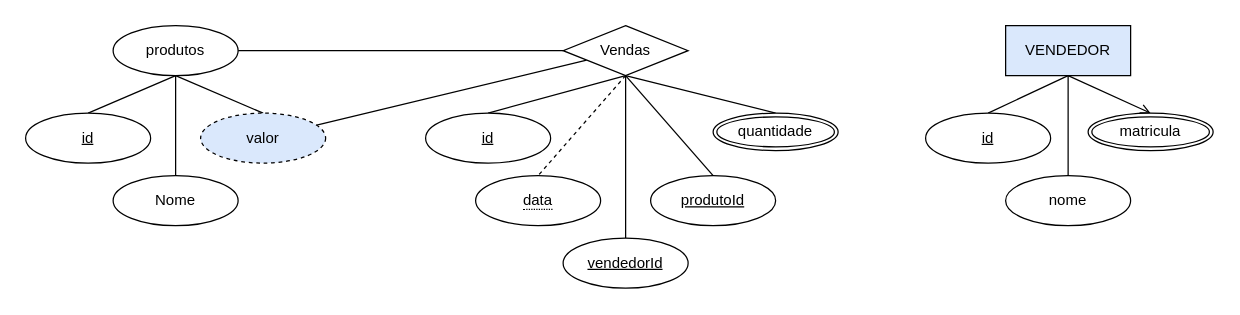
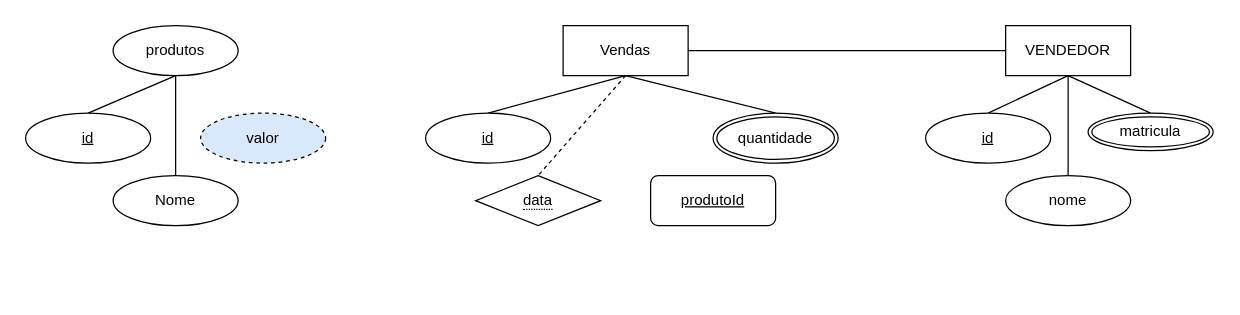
- <mxCell id="12" style="rounded=0;orthogonalLoop=1;jettySize=auto;html=1;entryX=0;entryY=0.5;entryDx=0;entryDy=0;endArrow=none;endFill=0;" edge="1" parent="1" source="13" target="23"><mxGeometry relative="1" as="geometry" /></mxCell>
- <mxCell id="23" value="Vendas" style="rhombus;whiteSpace=wrap;html=1;align=center;" parent="1" vertex="1"><mxGeometry x="450" y="20" width="100" height="40" as="geometry" /></mxCell>
+ <mxCell id="23" value="Vendas" style="whiteSpace=wrap;html=1;align=center;" parent="1" vertex="1"><mxGeometry x="450" y="20" width="100" height="40" as="geometry" /></mxCell>
- <mxCell id="5" value="VENDEDOR" style="whiteSpace=wrap;html=1;align=center;fillColor=#dae8fc;" parent="1" vertex="1"><mxGeometry x="804" y="20" width="100" height="40" as="geometry" /></mxCell>
+ <mxCell id="5" value="VENDEDOR" style="whiteSpace=wrap;html=1;align=center;" parent="1" vertex="1"><mxGeometry x="804" y="20" width="100" height="40" as="geometry" /></mxCell>
- <mxCell id="22" style="rounded=0;orthogonalLoop=1;jettySize=auto;html=1;endArrow=none;endFill=0;" edge="1" parent="1" source="23" target="16"><mxGeometry relative="1" as="geometry" /></mxCell>
+ <mxCell id="22" style="rounded=0;orthogonalLoop=1;jettySize=auto;html=1;entryX=0;entryY=0.5;entryDx=0;entryDy=0;endArrow=none;endFill=0;" edge="1" parent="1" source="23" target="5"><mxGeometry relative="1" as="geometry" /></mxCell>
- <mxCell id="10" style="rounded=0;orthogonalLoop=1;jettySize=auto;html=1;exitX=0.5;exitY=1;exitDx=0;exitDy=0;entryX=0.5;entryY=0;entryDx=0;entryDy=0;endArrow=none;endFill=0;" parent="1" source="13" target="16" edge="1"><mxGeometry relative="1" as="geometry" /></mxCell>
- <mxCell id="3" style="rounded=0;orthogonalLoop=1;jettySize=auto;html=1;exitX=0.5;exitY=1;exitDx=0;exitDy=0;entryX=0.5;entryY=0;entryDx=0;entryDy=0;endArrow=open;endFill=0;" parent="1" source="5" target="8" edge="1"><mxGeometry relative="1" as="geometry" /></mxCell>
+ <mxCell id="3" style="rounded=0;orthogonalLoop=1;jettySize=auto;html=1;exitX=0.5;exitY=1;exitDx=0;exitDy=0;entryX=0.5;entryY=0;entryDx=0;entryDy=0;endArrow=none;endFill=0;" parent="1" source="5" target="8" edge="1"><mxGeometry relative="1" as="geometry" /></mxCell>
- <mxCell id="18" style="rounded=0;orthogonalLoop=1;jettySize=auto;html=1;exitX=0.5;exitY=1;exitDx=0;exitDy=0;entryX=0.5;entryY=0;entryDx=0;entryDy=0;endArrow=none;endFill=0;" parent="1" source="23" target="27" edge="1"><mxGeometry relative="1" as="geometry" /></mxCell>
- <mxCell id="26" value="quantidade" style="ellipse;shape=doubleEllipse;margin=3;whiteSpace=wrap;html=1;align=center;" parent="1" vertex="1"><mxGeometry x="570" y="90" width="100" height="30" as="geometry" /></mxCell>
+ <mxCell id="26" value="quantidade" style="ellipse;shape=doubleEllipse;margin=3;whiteSpace=wrap;html=1;align=center;" parent="1" vertex="1"><mxGeometry x="570" y="90" width="100" height="40" as="geometry" /></mxCell>
- <mxCell id="17" style="rounded=0;orthogonalLoop=1;jettySize=auto;html=1;exitX=0.5;exitY=1;exitDx=0;exitDy=0;entryX=0.5;entryY=0;entryDx=0;entryDy=0;endArrow=none;endFill=0;" parent="1" source="23" target="28" edge="1"><mxGeometry relative="1" as="geometry" /></mxCell>
- <mxCell id="25" value="&lt;span style=&quot;border-bottom: 1px dotted&quot;&gt;data&lt;/span&gt;" style="ellipse;whiteSpace=wrap;html=1;align=center;" parent="1" vertex="1"><mxGeometry x="380" y="140" width="100" height="40" as="geometry" /></mxCell>
+ <mxCell id="25" value="&lt;span style=&quot;border-bottom: 1px dotted&quot;&gt;data&lt;/span&gt;" style="rhombus;whiteSpace=wrap;html=1;align=center;" parent="1" vertex="1"><mxGeometry x="380" y="140" width="100" height="40" as="geometry" /></mxCell>
- <mxCell id="27" value="produtoId" style="ellipse;whiteSpace=wrap;html=1;align=center;fontStyle=4;" parent="1" vertex="1"><mxGeometry x="520" y="140" width="100" height="40" as="geometry" /></mxCell>
+ <mxCell id="27" value="produtoId" style="whiteSpace=wrap;html=1;align=center;fontStyle=4;rounded=1;" parent="1" vertex="1"><mxGeometry x="520" y="140" width="100" height="40" as="geometry" /></mxCell>
- <mxCell id="28" value="vendedorId" style="ellipse;whiteSpace=wrap;html=1;align=center;fontStyle=4;" parent="1" vertex="1"><mxGeometry x="450" y="190" width="100" height="40" as="geometry" /></mxCell>
